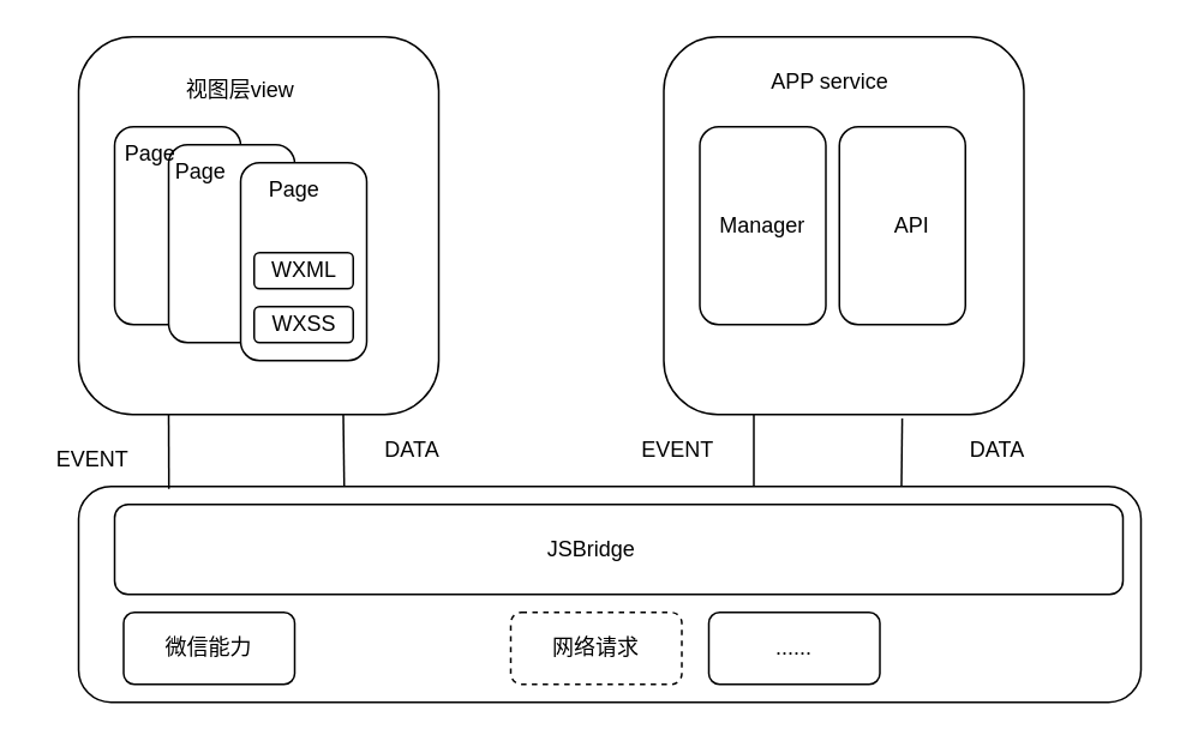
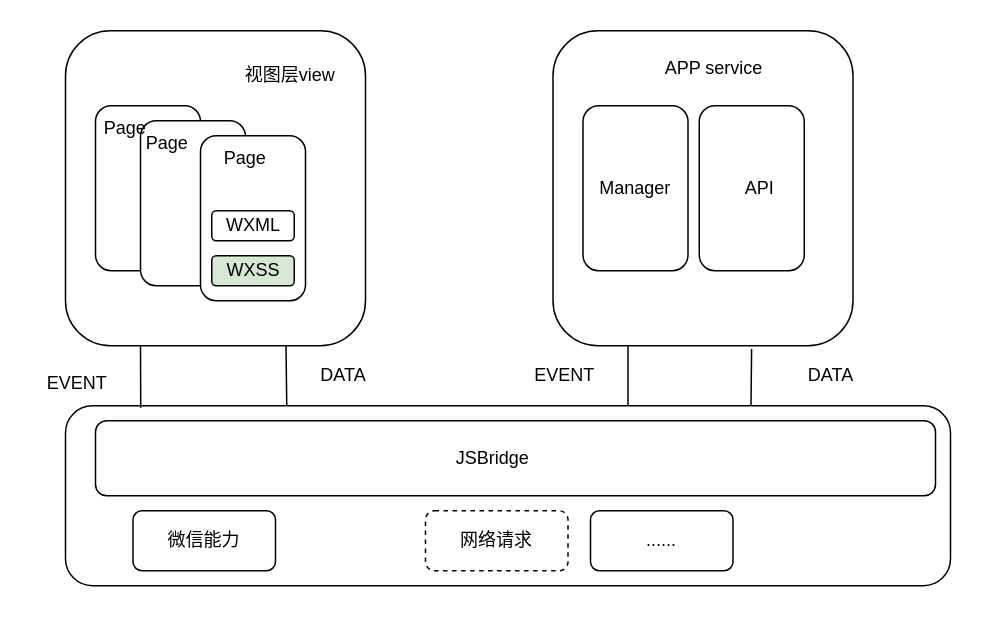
- <mxCell id="31" value="APP service" style="text;html=1;strokeColor=none;fillColor=none;align=center;verticalAlign=middle;whiteSpace=wrap;rounded=0;" vertex="1" parent="1"><mxGeometry x="398" y="30" width="125" height="30" as="geometry" /></mxCell>
+ <mxCell id="31" value="APP service" style="text;html=1;strokeColor=none;fillColor=none;align=center;verticalAlign=middle;whiteSpace=wrap;rounded=0;" vertex="1" parent="1"><mxGeometry x="413" y="30" width="125" height="30" as="geometry" /></mxCell>
- <mxCell id="30" value="视图层view" style="text;html=1;strokeColor=none;fillColor=none;align=center;verticalAlign=middle;whiteSpace=wrap;rounded=0;" vertex="1" parent="1"><mxGeometry x="93" y="30" width="80" height="40" as="geometry" /></mxCell>
+ <mxCell id="30" value="视图层view" style="text;html=1;strokeColor=none;fillColor=none;align=center;verticalAlign=middle;whiteSpace=wrap;rounded=0;" vertex="1" parent="1"><mxGeometry x="153" y="30" width="80" height="40" as="geometry" /></mxCell>
- <mxCell id="7" value="WXSS" style="rounded=1;whiteSpace=wrap;html=1;" vertex="1" parent="1"><mxGeometry x="140.5" y="170" width="55" height="20" as="geometry" /></mxCell>
+ <mxCell id="7" value="WXSS" style="rounded=1;whiteSpace=wrap;html=1;fillColor=#d5e8d4;" vertex="1" parent="1"><mxGeometry x="140.5" y="170" width="55" height="20" as="geometry" /></mxCell>
- <mxCell id="18" value="微信能力" style="rounded=1;whiteSpace=wrap;html=1;" vertex="1" parent="1"><mxGeometry x="68" y="340" width="95" height="40" as="geometry" /></mxCell>
+ <mxCell id="18" value="微信能力" style="rounded=1;whiteSpace=wrap;html=1;" vertex="1" parent="1"><mxGeometry x="88" y="340" width="95" height="40" as="geometry" /></mxCell>
